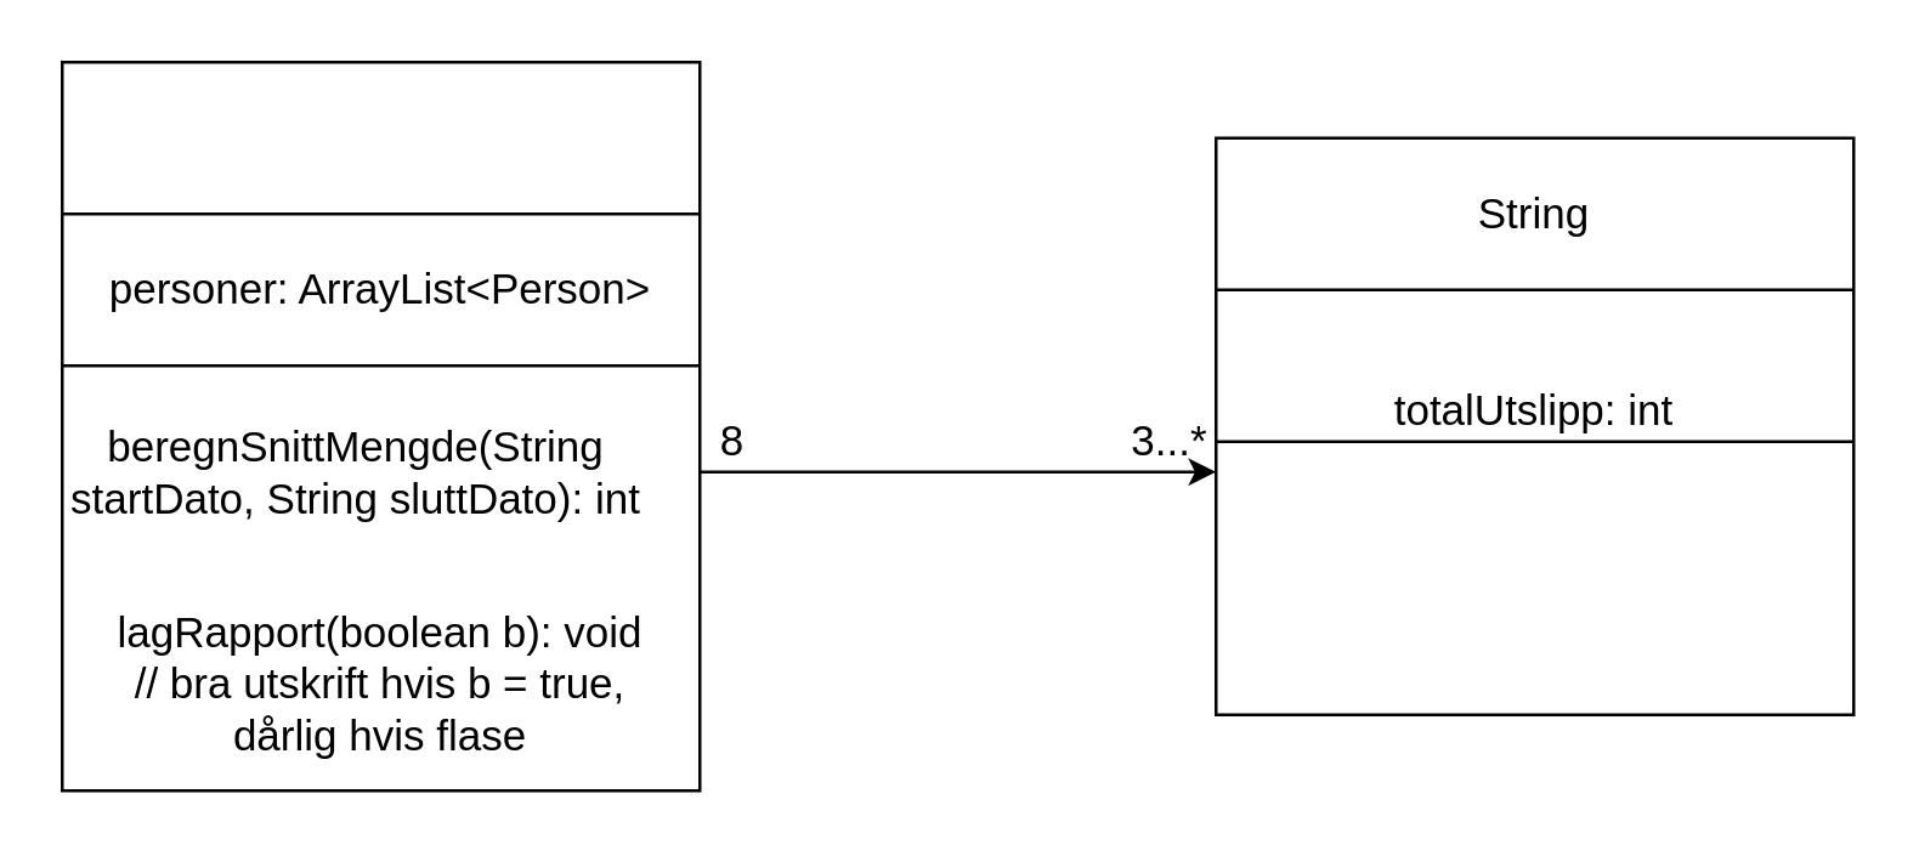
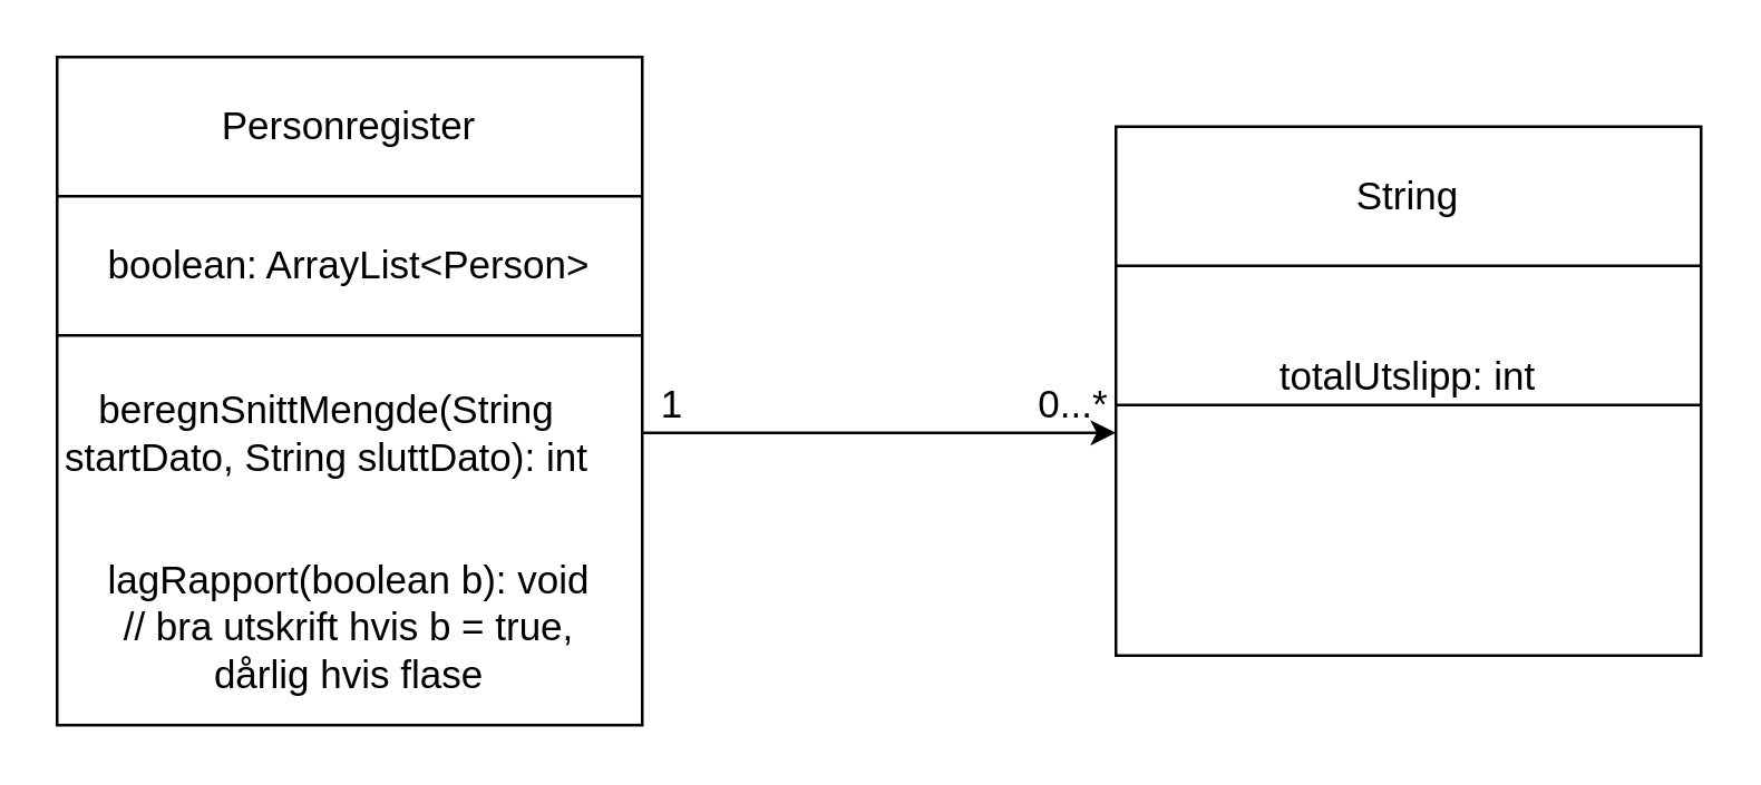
+ <mxCell id="4" value="&lt;font style=&quot;font-size: 14px;&quot;&gt;Personregister&lt;/font&gt;" style="text;html=1;strokeColor=none;fillColor=none;align=center;verticalAlign=middle;whiteSpace=wrap;rounded=0;" vertex="1" parent="1"><mxGeometry x="75" y="30" width="100" height="30" as="geometry" /></mxCell>
- <mxCell id="11" value="personer: ArrayList&amp;lt;Person&amp;gt;" style="text;html=1;strokeColor=none;fillColor=none;align=center;verticalAlign=middle;whiteSpace=wrap;rounded=0;fontSize=14;" vertex="1" parent="1"><mxGeometry x="20" y="80" width="210" height="30" as="geometry" /></mxCell>
+ <mxCell id="11" value="boolean: ArrayList&amp;lt;Person&amp;gt;" style="text;html=1;strokeColor=none;fillColor=none;align=center;verticalAlign=middle;whiteSpace=wrap;rounded=0;fontSize=14;" vertex="1" parent="1"><mxGeometry x="20" y="80" width="210" height="30" as="geometry" /></mxCell>
- <mxCell id="13" value="8" style="text;html=1;strokeColor=none;fillColor=none;align=center;verticalAlign=middle;whiteSpace=wrap;rounded=0;fontSize=14;" vertex="1" parent="1"><mxGeometry x="230" y="135" width="22" height="20" as="geometry" /></mxCell>
+ <mxCell id="13" value="1" style="text;html=1;strokeColor=none;fillColor=none;align=center;verticalAlign=middle;whiteSpace=wrap;rounded=0;fontSize=14;" vertex="1" parent="1"><mxGeometry x="230" y="135" width="22" height="20" as="geometry" /></mxCell>
- <mxCell id="14" value="3...*" style="text;html=1;strokeColor=none;fillColor=none;align=center;verticalAlign=middle;whiteSpace=wrap;rounded=0;fontSize=14;" vertex="1" parent="1"><mxGeometry x="370" y="135" width="30" height="20" as="geometry" /></mxCell>
+ <mxCell id="14" value="0...*" style="text;html=1;strokeColor=none;fillColor=none;align=center;verticalAlign=middle;whiteSpace=wrap;rounded=0;fontSize=14;" vertex="1" parent="1"><mxGeometry x="370" y="135" width="30" height="20" as="geometry" /></mxCell>
